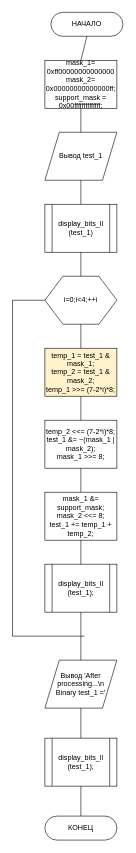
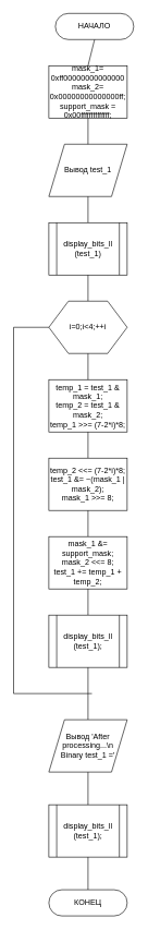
- <mxCell id="11" value="temp_1 = test_1 &amp;amp; mask_1;&lt;br&gt;temp_2 = test_1 &amp;amp; mask_2;&lt;br&gt;temp_1 &amp;gt;&amp;gt;= (7-2*i)*8;" style="rounded=0;whiteSpace=wrap;html=1;fillColor=#fff2cc;" vertex="1" parent="1"><mxGeometry x="74" y="580" width="120" height="80" as="geometry" /></mxCell>
+ <mxCell id="11" value="temp_1 = test_1 &amp;amp; mask_1;&lt;br&gt;temp_2 = test_1 &amp;amp; mask_2;&lt;br&gt;temp_1 &amp;gt;&amp;gt;= (7-2*i)*8;" style="rounded=0;whiteSpace=wrap;html=1;" vertex="1" parent="1"><mxGeometry x="74" y="580" width="120" height="80" as="geometry" /></mxCell>
